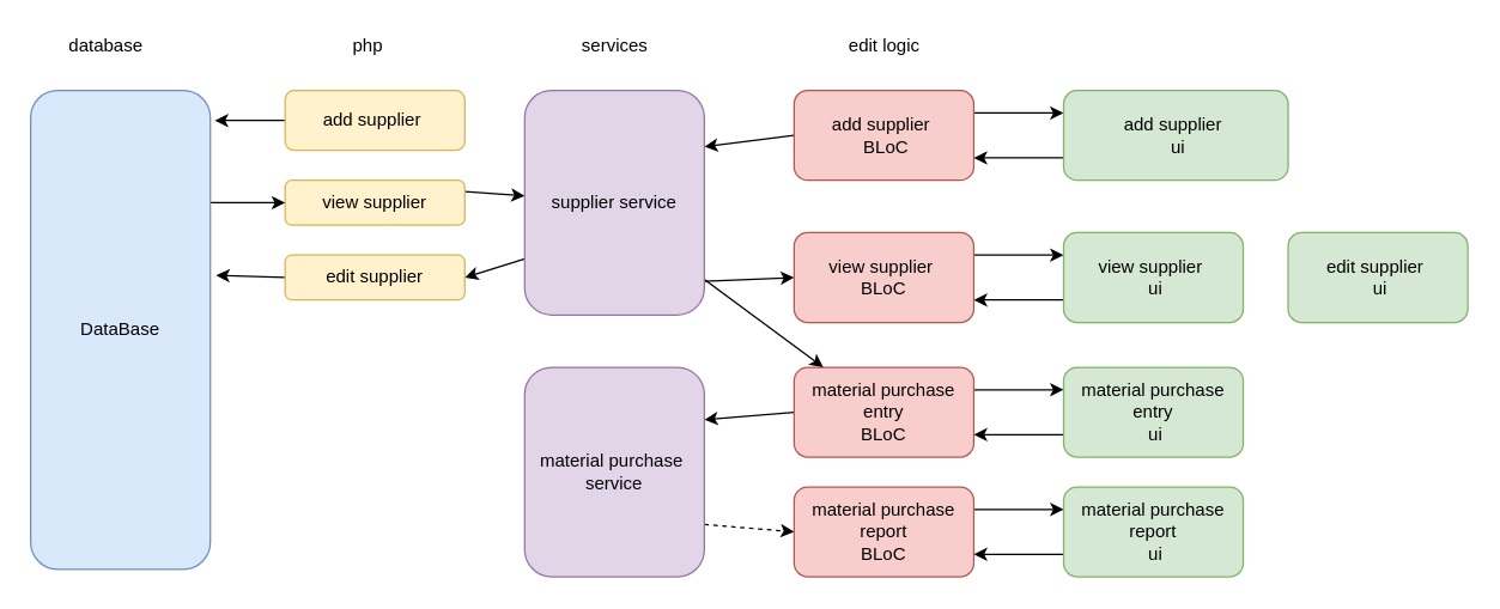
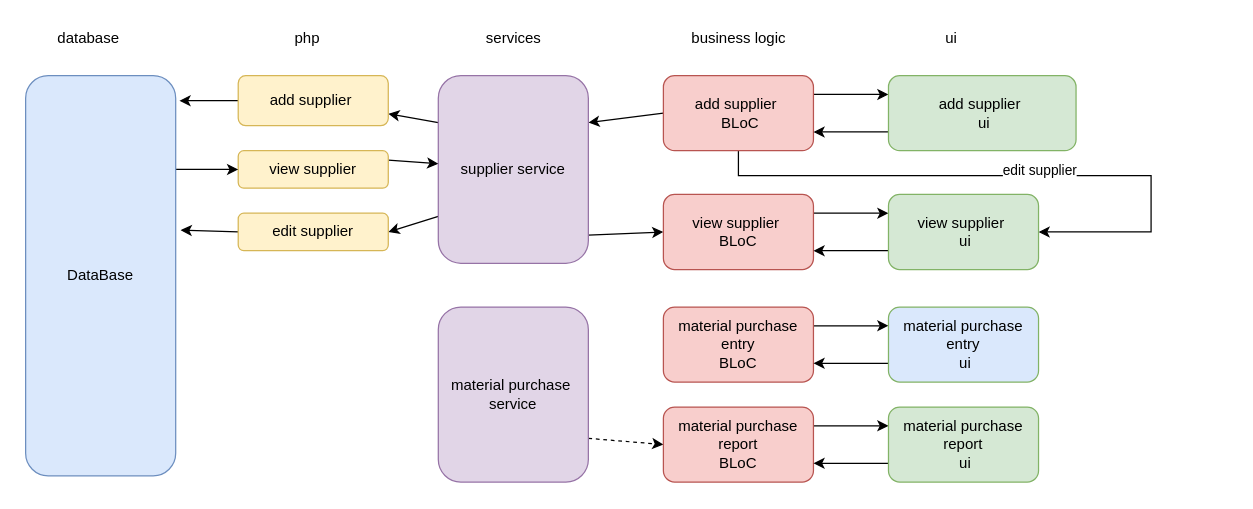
- <mxCell id="37" value="edit logic" style="text;html=1;align=center;verticalAlign=middle;resizable=0;points=[];autosize=1;" parent="1" vertex="1"><mxGeometry x="545" y="20" width="90" height="20" as="geometry" /></mxCell>
+ <mxCell id="37" value="business logic" style="text;html=1;align=center;verticalAlign=middle;resizable=0;points=[];autosize=1;" parent="1" vertex="1"><mxGeometry x="545" y="20" width="90" height="20" as="geometry" /></mxCell>
+ <mxCell id="38" value="ui" style="text;html=1;align=center;verticalAlign=middle;resizable=0;points=[];autosize=1;" parent="1" vertex="1"><mxGeometry x="745" y="20" width="30" height="20" as="geometry" /></mxCell>
+ <mxCell id="15" style="edgeStyle=orthogonalEdgeStyle;rounded=0;orthogonalLoop=1;jettySize=auto;html=1;exitX=0.5;exitY=1;exitDx=0;exitDy=0;" parent="1" source="17" target="27" edge="1"><mxGeometry relative="1" as="geometry"><mxPoint x="590" y="135" as="sourcePoint" /><Array as="points"><mxPoint x="590" y="140" /><mxPoint x="920" y="140" /><mxPoint x="920" y="185" /></Array></mxGeometry></mxCell>
+ <mxCell id="16" value="edit supplier" style="edgeLabel;html=1;align=center;verticalAlign=middle;resizable=0;points=[];" parent="15" vertex="1" connectable="0"><mxGeometry x="0.189" y="4" relative="1" as="geometry"><mxPoint x="-28" y="-1" as="offset" /></mxGeometry></mxCell>
- <mxCell id="41" value="edit supplier&amp;nbsp;&lt;br&gt;&amp;nbsp;ui" style="rounded=1;whiteSpace=wrap;html=1;fillColor=#d5e8d4;strokeColor=#82b366;" parent="1" vertex="1"><mxGeometry x="860" y="155" width="120" height="60" as="geometry" /></mxCell>
- <mxCell id="19" style="rounded=0;orthogonalLoop=1;jettySize=auto;html=1;exitX=0;exitY=0.25;exitDx=0;exitDy=0;" parent="1" source="21" target="4" edge="1"><mxGeometry relative="1" as="geometry" /></mxCell>
+ <mxCell id="19" style="rounded=0;orthogonalLoop=1;jettySize=auto;html=1;exitX=0;exitY=0.25;exitDx=0;exitDy=0;" parent="1" source="21" target="29" edge="1"><mxGeometry relative="1" as="geometry" /></mxCell>
- <mxCell id="8" value="material purchase entry&lt;br&gt;&amp;nbsp;ui" style="rounded=1;whiteSpace=wrap;html=1;fillColor=#d5e8d4;strokeColor=#82b366;" parent="1" vertex="1"><mxGeometry x="710" y="245" width="120" height="60" as="geometry" /></mxCell>
+ <mxCell id="8" value="material purchase entry&lt;br&gt;&amp;nbsp;ui" style="rounded=1;whiteSpace=wrap;html=1;fillColor=#dae8fc;strokeColor=#82b366;" parent="1" vertex="1"><mxGeometry x="710" y="245" width="120" height="60" as="geometry" /></mxCell>
- <mxCell id="3" style="edgeStyle=none;rounded=0;orthogonalLoop=1;jettySize=auto;html=1;exitX=0;exitY=0.5;exitDx=0;exitDy=0;entryX=1;entryY=0.25;entryDx=0;entryDy=0;" parent="1" source="4" target="6" edge="1"><mxGeometry relative="1" as="geometry" /></mxCell>
